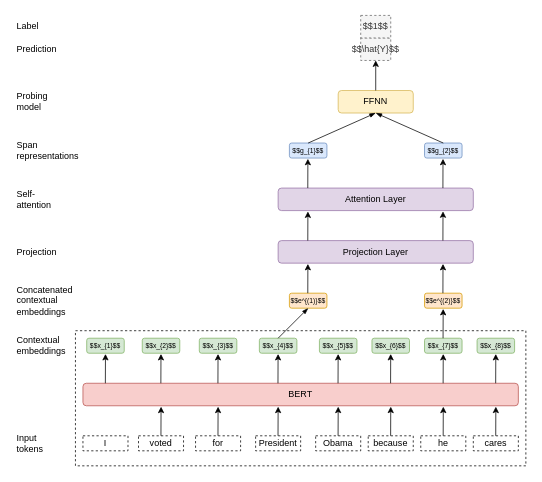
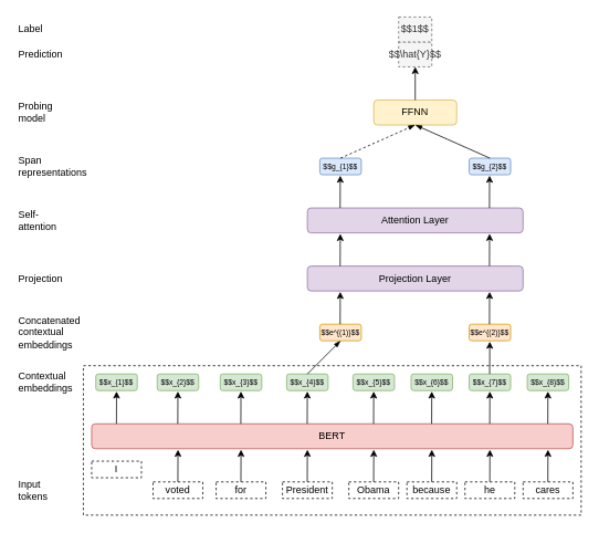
- <mxCell id="62" value="" style="endArrow=blockThin;html=1;exitX=0.5;exitY=0;exitDx=0;exitDy=0;entryX=0.5;entryY=1;entryDx=0;entryDy=0;endFill=1;" parent="1" source="60" target="38" edge="1"><mxGeometry width="50" height="50" relative="1" as="geometry"><mxPoint x="320" y="250" as="sourcePoint" /><mxPoint x="370" y="200" as="targetPoint" /></mxGeometry></mxCell>
+ <mxCell id="62" value="" style="endArrow=blockThin;html=1;exitX=0.5;exitY=0;exitDx=0;exitDy=0;entryX=0.5;entryY=1;entryDx=0;entryDy=0;endFill=1;dashed=1;" parent="1" source="60" target="38" edge="1"><mxGeometry width="50" height="50" relative="1" as="geometry"><mxPoint x="320" y="250" as="sourcePoint" /><mxPoint x="370" y="200" as="targetPoint" /></mxGeometry></mxCell>
- <mxCell id="2" value="I" style="rounded=0;whiteSpace=wrap;html=1;dashed=1;" parent="1" vertex="1"><mxGeometry x="110" y="580" width="60" height="20" as="geometry" /></mxCell>
+ <mxCell id="2" value="I" style="rounded=0;whiteSpace=wrap;html=1;dashed=1;" parent="1" vertex="1"><mxGeometry x="110" y="555" width="60" height="20" as="geometry" /></mxCell>
